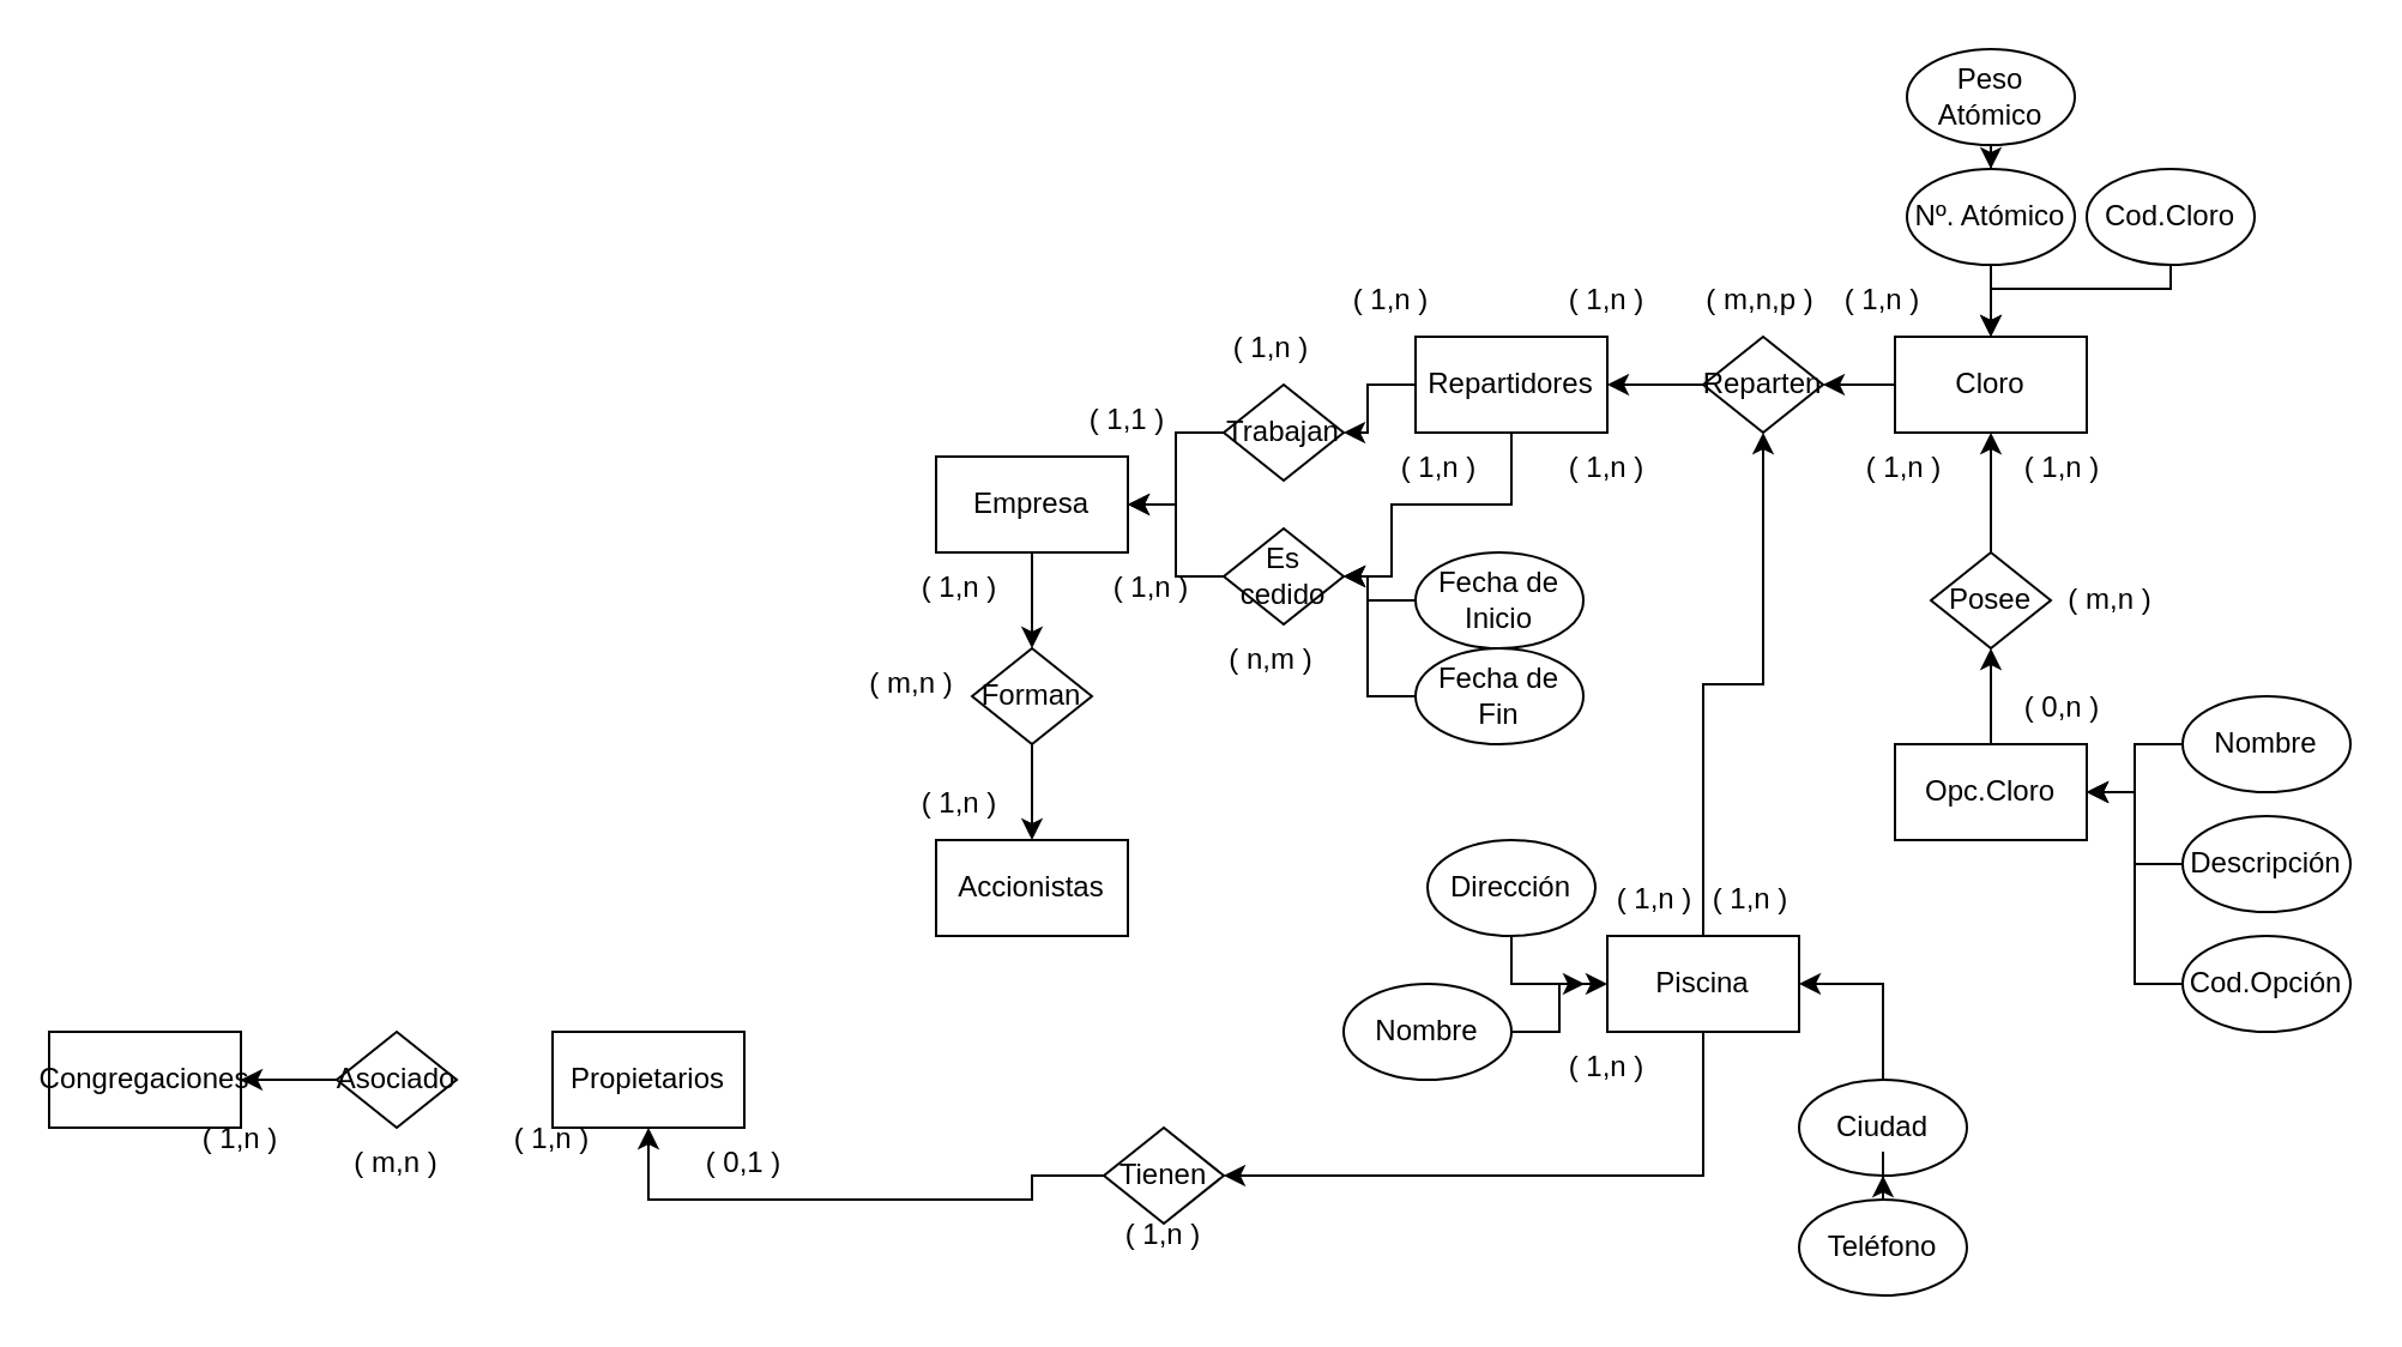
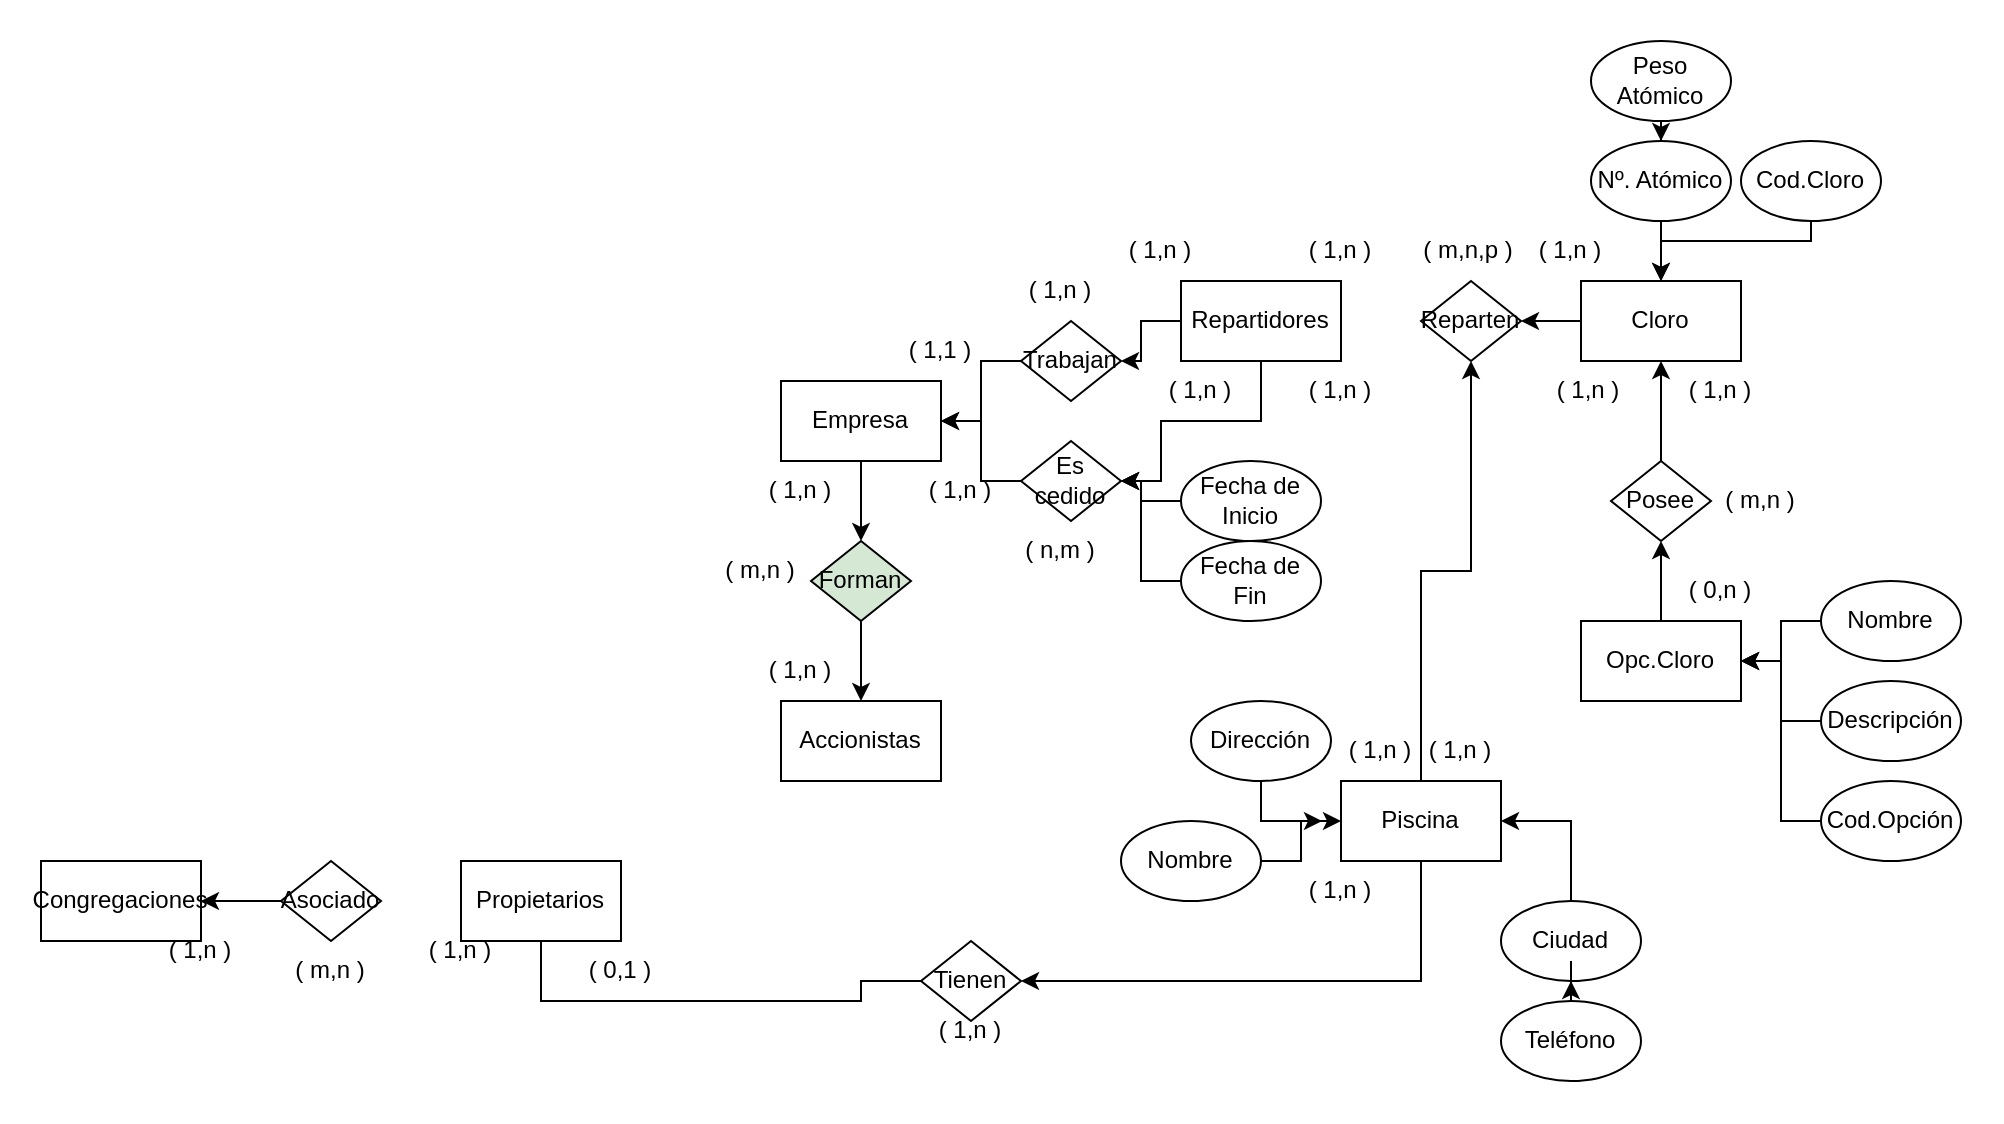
- <mxCell id="29" style="edgeStyle=orthogonalEdgeStyle;rounded=0;orthogonalLoop=1;jettySize=auto;html=1;entryX=1;entryY=0.5;entryDx=0;entryDy=0;" parent="1" source="30" target="11" edge="1"><mxGeometry relative="1" as="geometry" /></mxCell>
- <mxCell id="6" value="Forman" style="rhombus;whiteSpace=wrap;html=1;" parent="1" vertex="1"><mxGeometry x="405" y="270" width="50" height="40" as="geometry" /></mxCell>
+ <mxCell id="6" value="Forman" style="rhombus;whiteSpace=wrap;html=1;fillColor=#d5e8d4;" parent="1" vertex="1"><mxGeometry x="405" y="270" width="50" height="40" as="geometry" /></mxCell>
- <mxCell id="54" style="edgeStyle=orthogonalEdgeStyle;rounded=0;orthogonalLoop=1;jettySize=auto;html=1;entryX=0.5;entryY=1;entryDx=0;entryDy=0;exitX=0;exitY=0.5;exitDx=0;exitDy=0;" parent="1" source="55" target="53" edge="1"><mxGeometry relative="1" as="geometry"><mxPoint x="450" y="500" as="sourcePoint" /><Array as="points"><mxPoint x="430" y="490" /><mxPoint x="430" y="500" /><mxPoint x="270" y="500" /></Array></mxGeometry></mxCell>
+ <mxCell id="54" style="edgeStyle=orthogonalEdgeStyle;rounded=0;orthogonalLoop=1;jettySize=auto;html=1;entryX=0.5;entryY=1;entryDx=0;entryDy=0;exitX=0;exitY=0.5;exitDx=0;exitDy=0;endArrow=none;" parent="1" source="55" target="53" edge="1"><mxGeometry relative="1" as="geometry"><mxPoint x="450" y="500" as="sourcePoint" /><Array as="points"><mxPoint x="430" y="490" /><mxPoint x="430" y="500" /><mxPoint x="270" y="500" /></Array></mxGeometry></mxCell>
